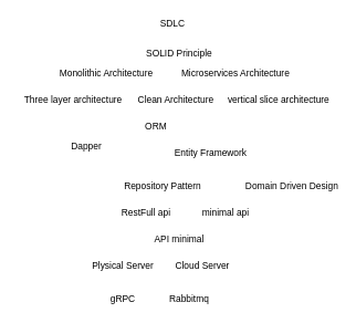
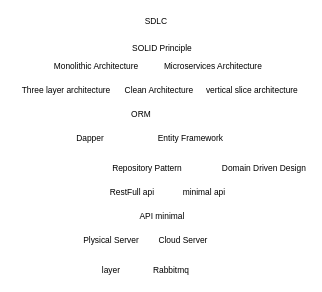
- <mxCell id="15" value="&lt;font style=&quot;font-size: 14px;&quot;&gt;Dapper&lt;/font&gt;" style="text;html=1;strokeColor=none;fillColor=none;align=center;verticalAlign=middle;whiteSpace=wrap;rounded=0;" parent="1" vertex="1"><mxGeometry x="80" y="205" width="100" height="30" as="geometry" /></mxCell>
+ <mxCell id="15" value="&lt;font style=&quot;font-size: 14px;&quot;&gt;Dapper&lt;/font&gt;" style="text;html=1;strokeColor=none;fillColor=none;align=center;verticalAlign=middle;whiteSpace=wrap;rounded=0;" parent="1" vertex="1"><mxGeometry x="100" y="215" width="100" height="30" as="geometry" /></mxCell>
- <mxCell id="14" value="&lt;span style=&quot;font-size: 14px;&quot;&gt;gRPC&lt;/span&gt;" style="text;html=1;strokeColor=none;fillColor=none;align=center;verticalAlign=middle;whiteSpace=wrap;rounded=0;" parent="1" vertex="1"><mxGeometry x="85" y="435" width="200" height="30" as="geometry" /></mxCell>
+ <mxCell id="14" value="&lt;span style=&quot;font-size: 14px;&quot;&gt;layer&lt;/span&gt;" style="text;html=1;strokeColor=none;fillColor=none;align=center;verticalAlign=middle;whiteSpace=wrap;rounded=0;" parent="1" vertex="1"><mxGeometry x="85" y="435" width="200" height="30" as="geometry" /></mxCell>
